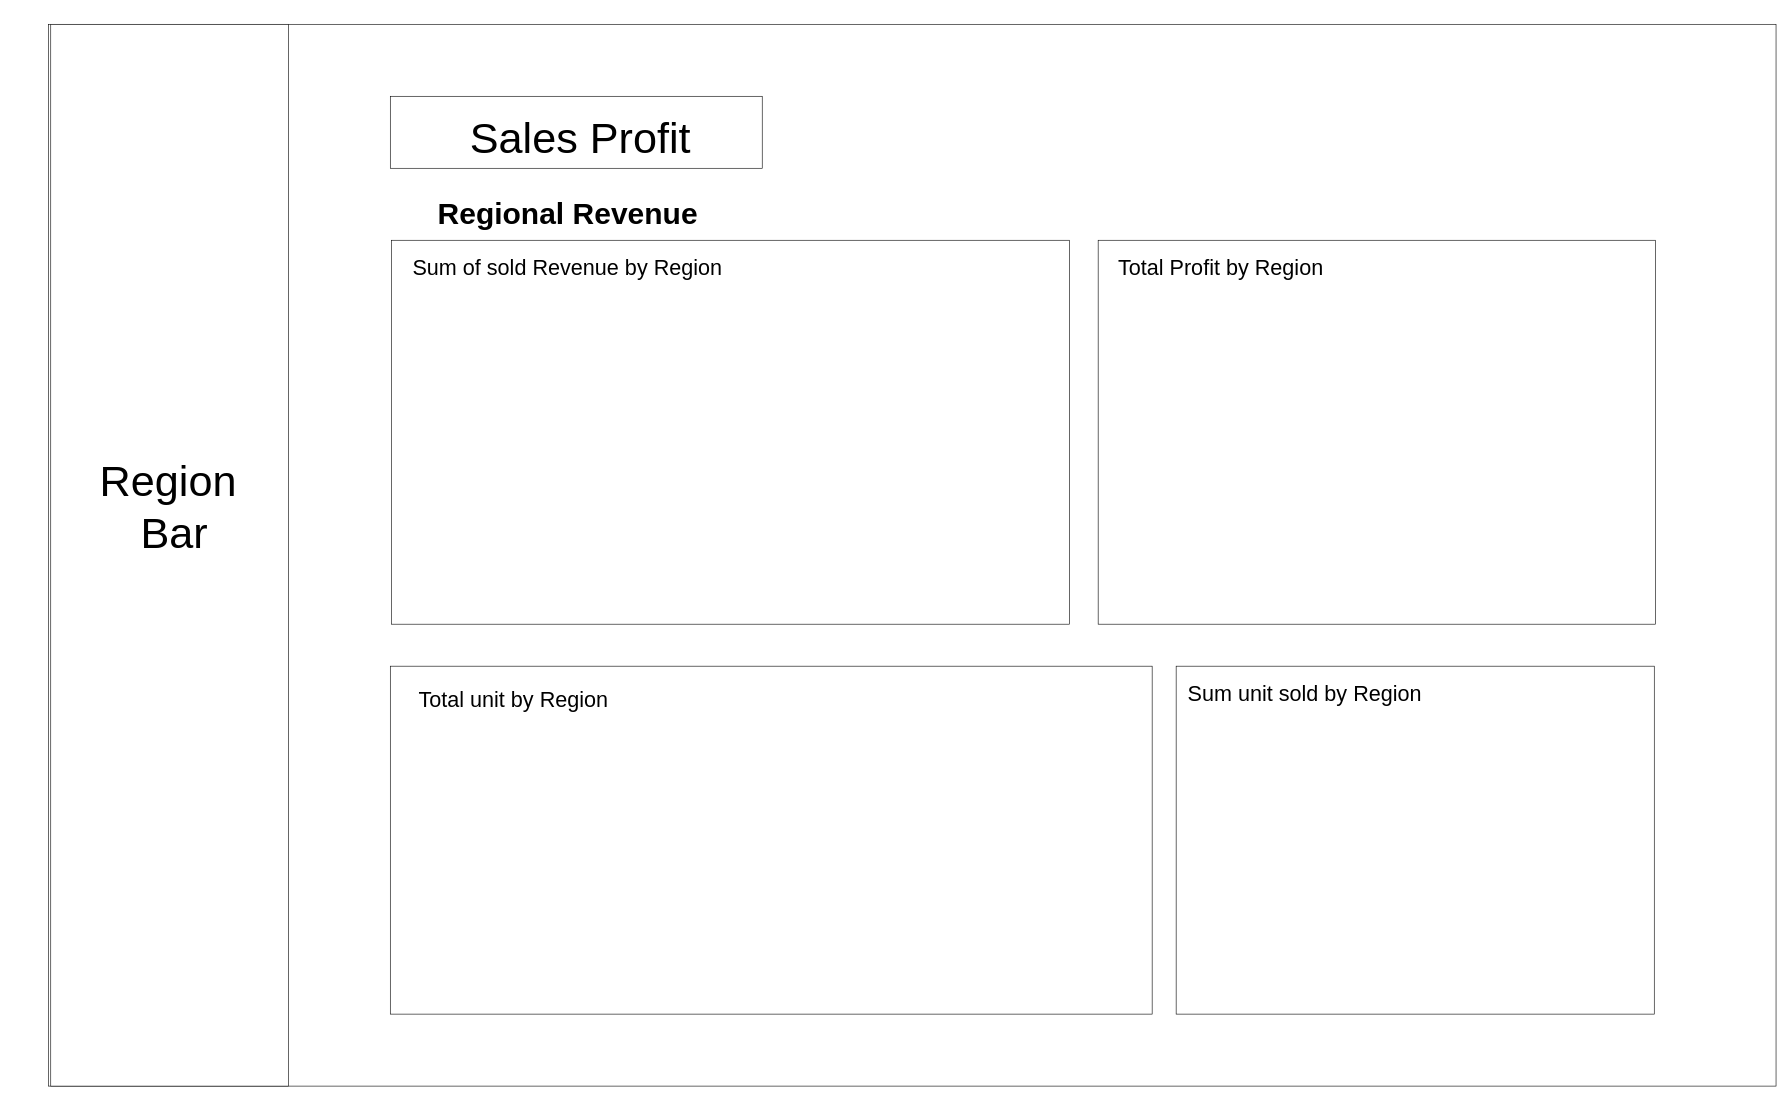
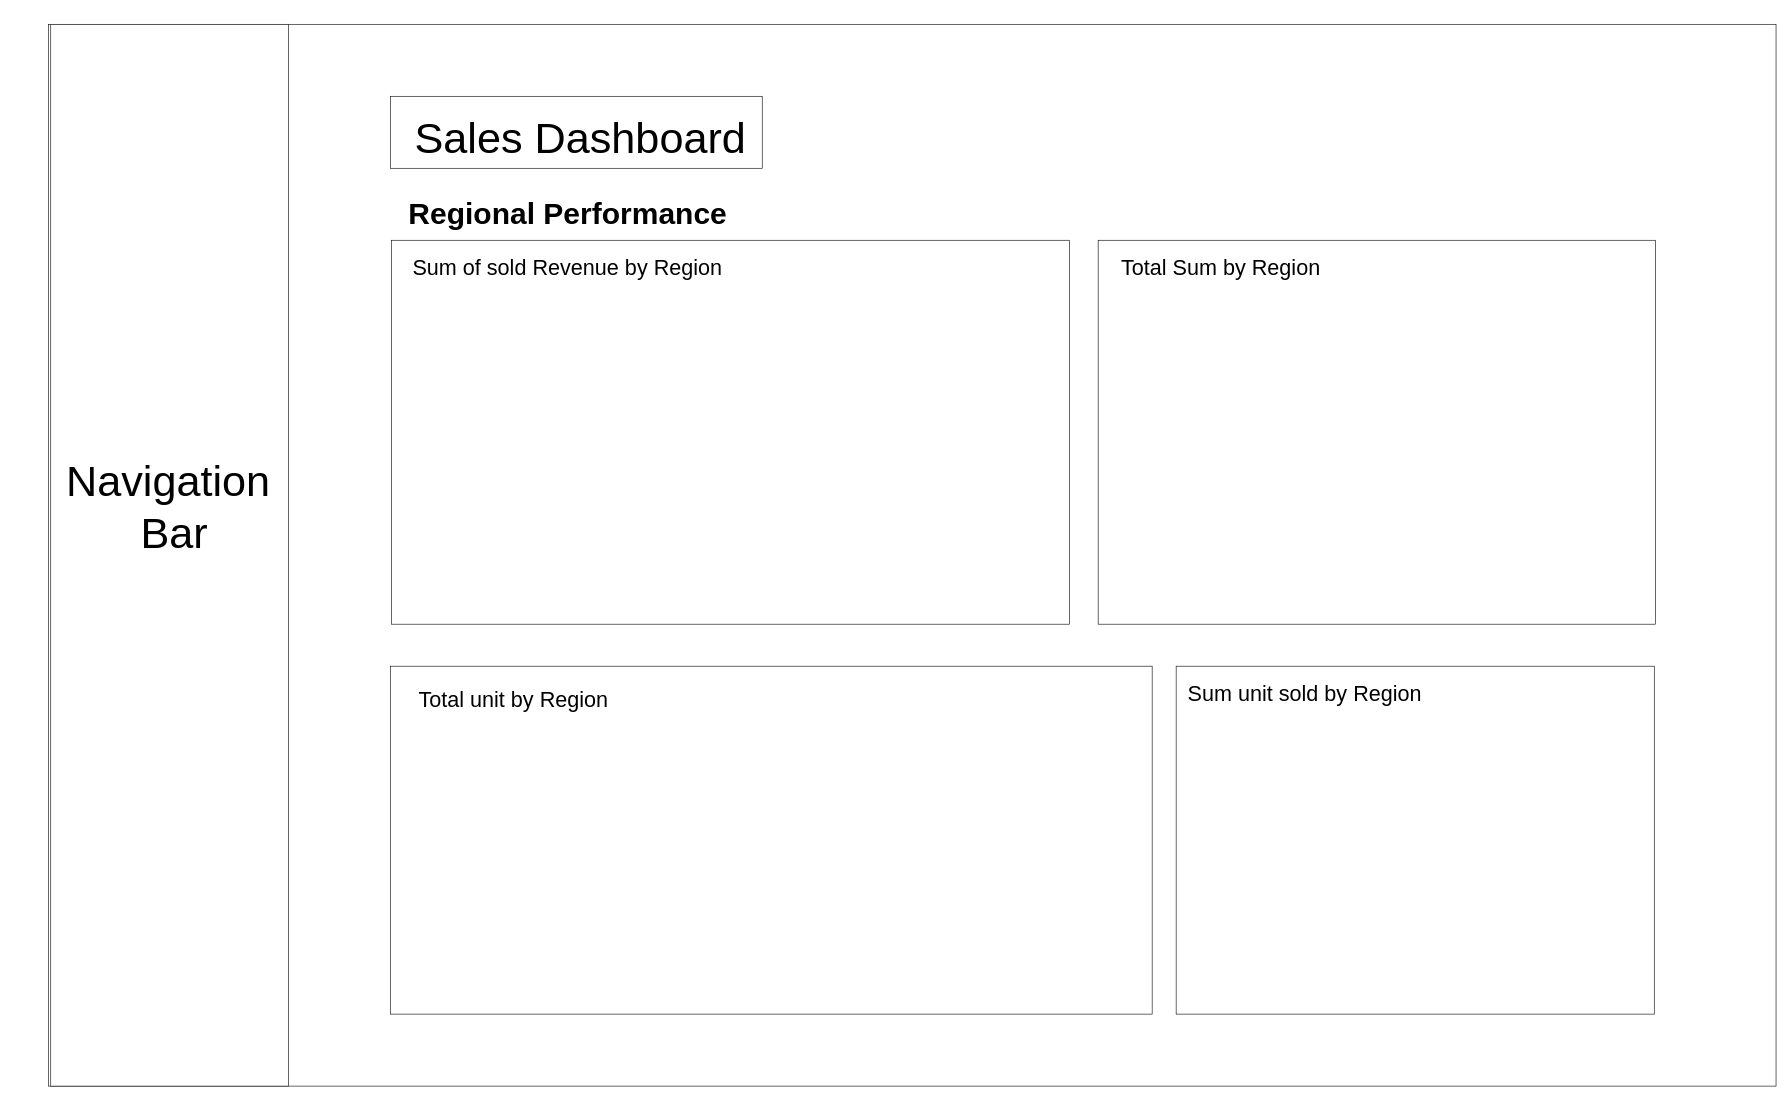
- <mxCell id="10" value="&lt;span style=&quot;font-size: 72px;&quot;&gt;Sales Profit&lt;/span&gt;" style="text;html=1;strokeColor=none;fillColor=none;align=center;verticalAlign=middle;whiteSpace=wrap;rounded=0;" parent="2" vertex="1"><mxGeometry x="660" width="574" height="420" as="geometry" /></mxCell>
+ <mxCell id="10" value="&lt;span style=&quot;font-size: 72px;&quot;&gt;Sales Dashboard&lt;/span&gt;" style="text;html=1;strokeColor=none;fillColor=none;align=center;verticalAlign=middle;whiteSpace=wrap;rounded=0;" parent="2" vertex="1"><mxGeometry x="660" width="574" height="420" as="geometry" /></mxCell>
- <mxCell id="13" value="&lt;font style=&quot;font-size: 50px;&quot;&gt;&lt;b&gt;Regional Revenue&lt;/b&gt;&lt;/font&gt;" style="text;html=1;strokeColor=none;fillColor=none;align=center;verticalAlign=middle;whiteSpace=wrap;rounded=0;" parent="2" vertex="1"><mxGeometry x="522.5" y="180" width="806" height="312" as="geometry" /></mxCell>
+ <mxCell id="13" value="&lt;font style=&quot;font-size: 50px;&quot;&gt;&lt;b&gt;Regional Performance&lt;/b&gt;&lt;/font&gt;" style="text;html=1;strokeColor=none;fillColor=none;align=center;verticalAlign=middle;whiteSpace=wrap;rounded=0;" parent="2" vertex="1"><mxGeometry x="522.5" y="180" width="806" height="312" as="geometry" /></mxCell>
- <mxCell id="14" value="&lt;font style=&quot;font-size: 36px;&quot;&gt;Total Profit by Region&lt;/font&gt;" style="text;html=1;strokeColor=none;fillColor=none;align=center;verticalAlign=middle;whiteSpace=wrap;rounded=0;" parent="2" vertex="1"><mxGeometry x="1650" y="210" width="729" height="430" as="geometry" /></mxCell>
+ <mxCell id="14" value="&lt;font style=&quot;font-size: 36px;&quot;&gt;Total Sum by Region&lt;/font&gt;" style="text;html=1;strokeColor=none;fillColor=none;align=center;verticalAlign=middle;whiteSpace=wrap;rounded=0;" parent="2" vertex="1"><mxGeometry x="1650" y="210" width="729" height="430" as="geometry" /></mxCell>
- <mxCell id="11" value="&lt;font style=&quot;font-size: 72px;&quot;&gt;Region&amp;nbsp;&lt;br&gt;Bar&lt;br&gt;&lt;/font&gt;" style="text;html=1;strokeColor=none;fillColor=none;align=center;verticalAlign=middle;whiteSpace=wrap;rounded=0;" parent="2" vertex="1"><mxGeometry y="670" width="540" height="310" as="geometry" /></mxCell>
+ <mxCell id="11" value="&lt;font style=&quot;font-size: 72px;&quot;&gt;Navigation&amp;nbsp;&lt;br&gt;Bar&lt;br&gt;&lt;/font&gt;" style="text;html=1;strokeColor=none;fillColor=none;align=center;verticalAlign=middle;whiteSpace=wrap;rounded=0;" parent="2" vertex="1"><mxGeometry y="670" width="540" height="310" as="geometry" /></mxCell>
